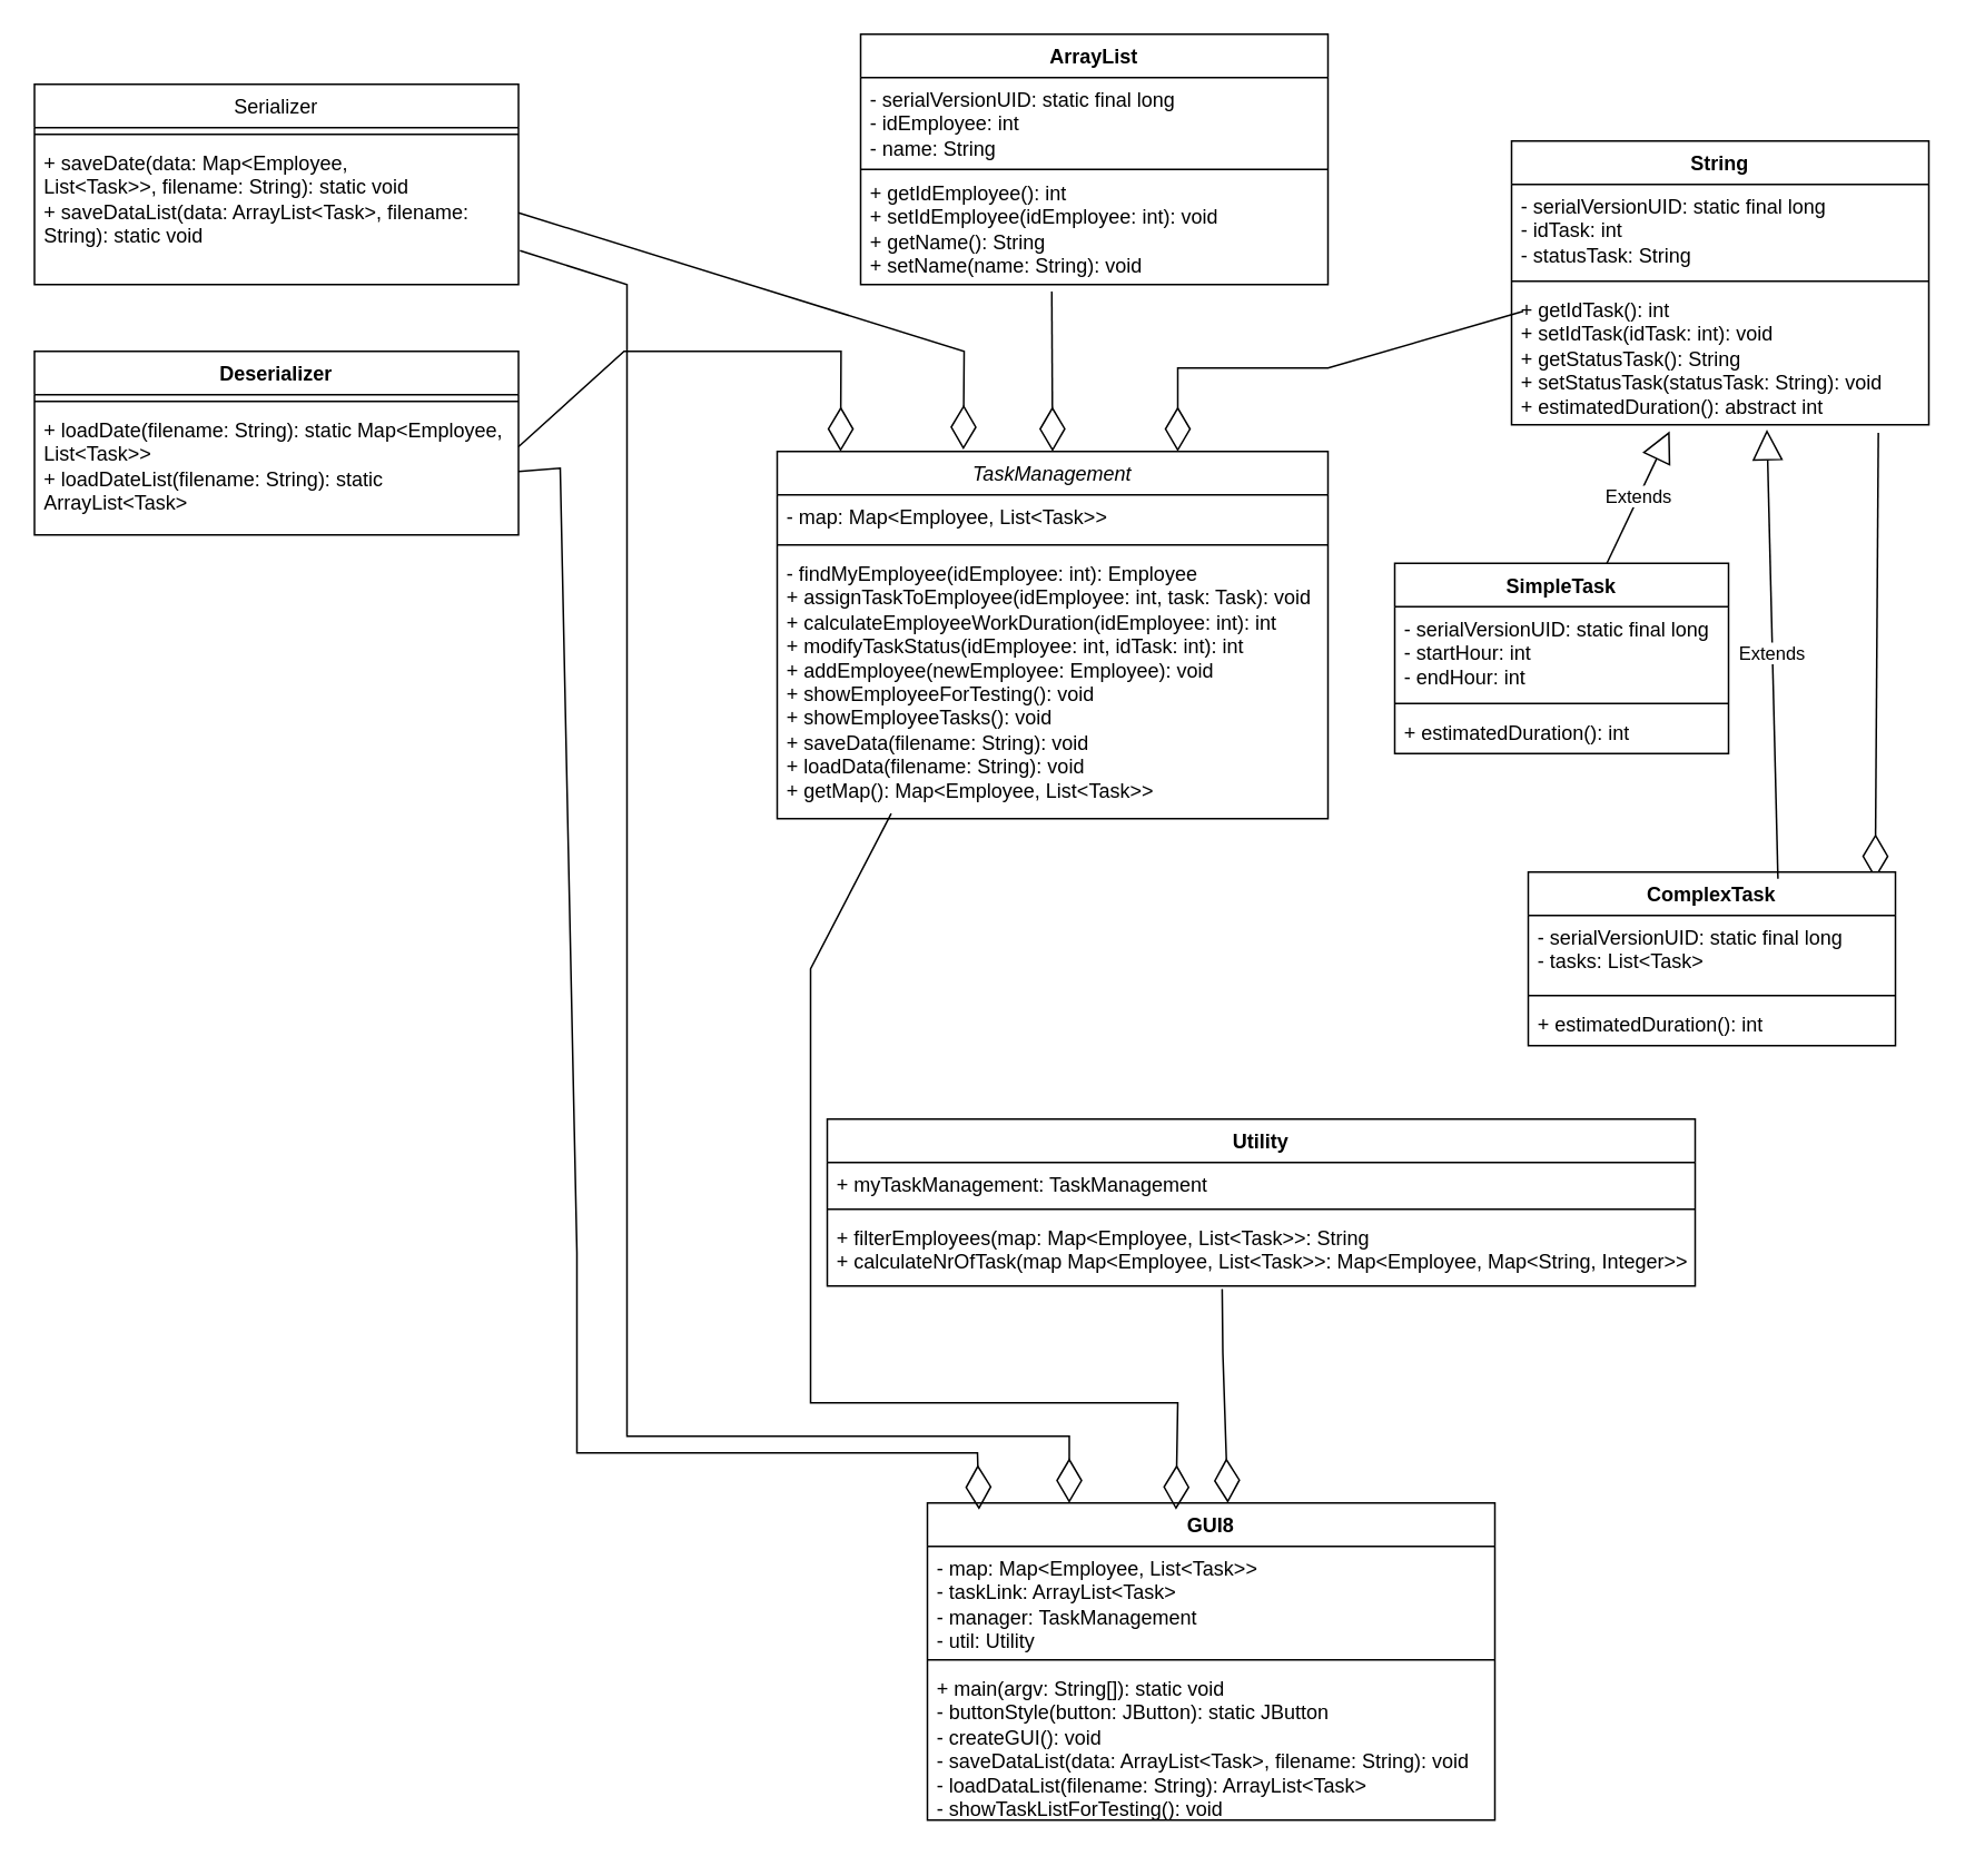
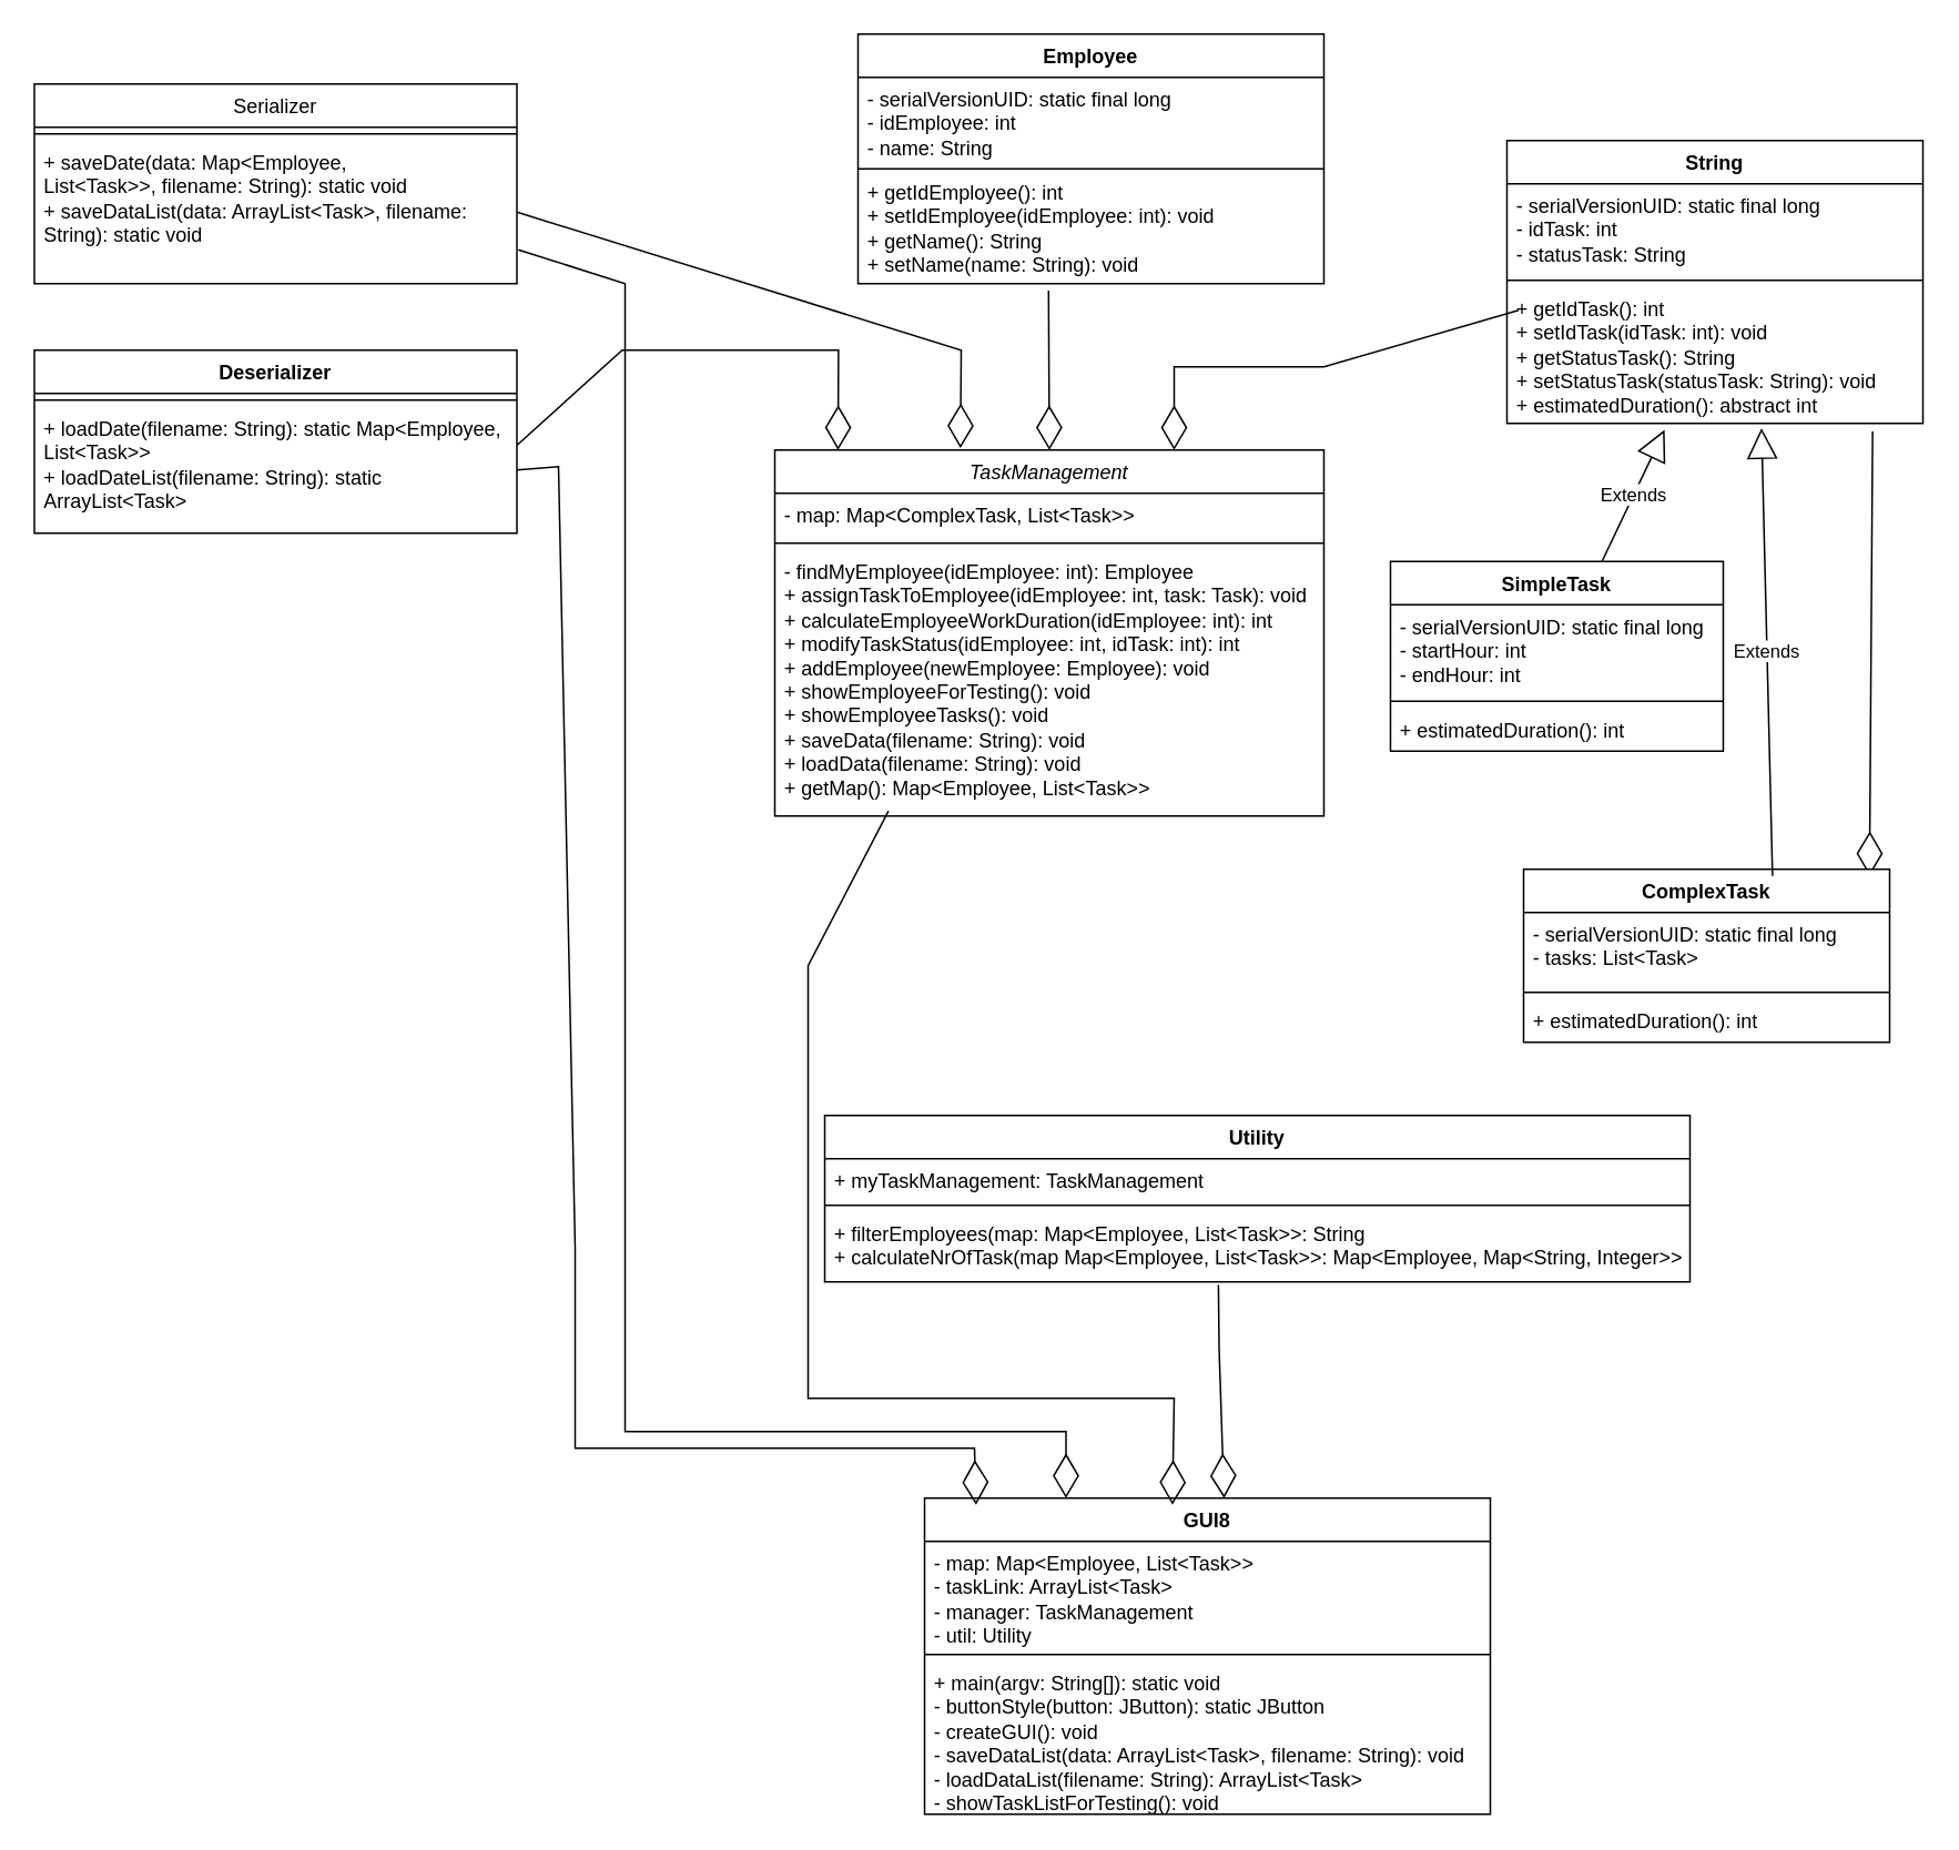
- <mxCell id="6" value="ArrayList" style="swimlane;fontStyle=1;align=center;verticalAlign=top;childLayout=stackLayout;horizontal=1;startSize=26;horizontalStack=0;resizeParent=1;resizeParentMax=0;resizeLast=0;collapsible=1;marginBottom=0;whiteSpace=wrap;html=1;" parent="1" vertex="1"><mxGeometry x="515" y="20" width="280" height="150" as="geometry" /></mxCell>
+ <mxCell id="6" value="Employee" style="swimlane;fontStyle=1;align=center;verticalAlign=top;childLayout=stackLayout;horizontal=1;startSize=26;horizontalStack=0;resizeParent=1;resizeParentMax=0;resizeLast=0;collapsible=1;marginBottom=0;whiteSpace=wrap;html=1;" parent="1" vertex="1"><mxGeometry x="515" y="20" width="280" height="150" as="geometry" /></mxCell>
- <mxCell id="3" value="&lt;span style=&quot;text-wrap-mode: nowrap;&quot;&gt;- map: Map&amp;lt;Employee, List&amp;lt;Task&amp;gt;&amp;gt;&lt;/span&gt;" style="text;strokeColor=none;fillColor=none;align=left;verticalAlign=top;spacingLeft=4;spacingRight=4;overflow=hidden;rotatable=0;points=[[0,0.5],[1,0.5]];portConstraint=eastwest;whiteSpace=wrap;html=1;" parent="2" vertex="1"><mxGeometry y="26" width="330" height="26" as="geometry" /></mxCell>
+ <mxCell id="3" value="&lt;span style=&quot;text-wrap-mode: nowrap;&quot;&gt;- map: Map&amp;lt;ComplexTask, List&amp;lt;Task&amp;gt;&amp;gt;&lt;/span&gt;" style="text;strokeColor=none;fillColor=none;align=left;verticalAlign=top;spacingLeft=4;spacingRight=4;overflow=hidden;rotatable=0;points=[[0,0.5],[1,0.5]];portConstraint=eastwest;whiteSpace=wrap;html=1;" parent="2" vertex="1"><mxGeometry y="26" width="330" height="26" as="geometry" /></mxCell>
